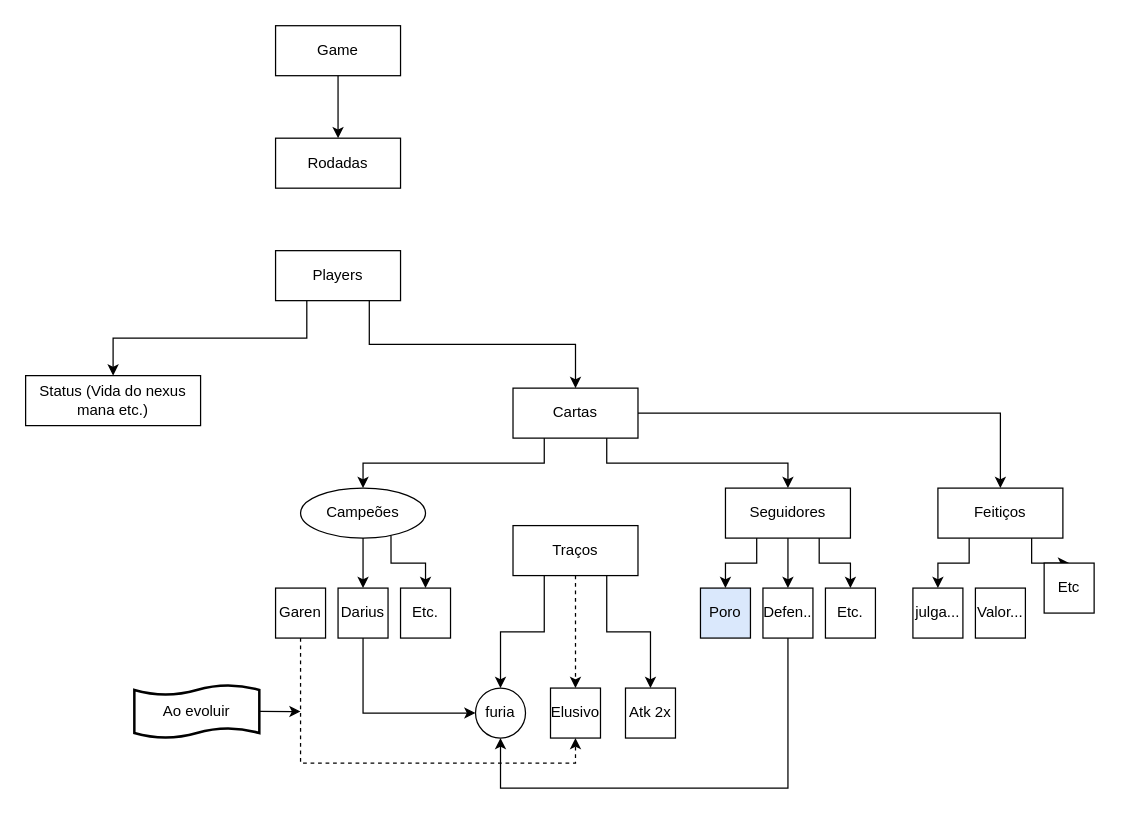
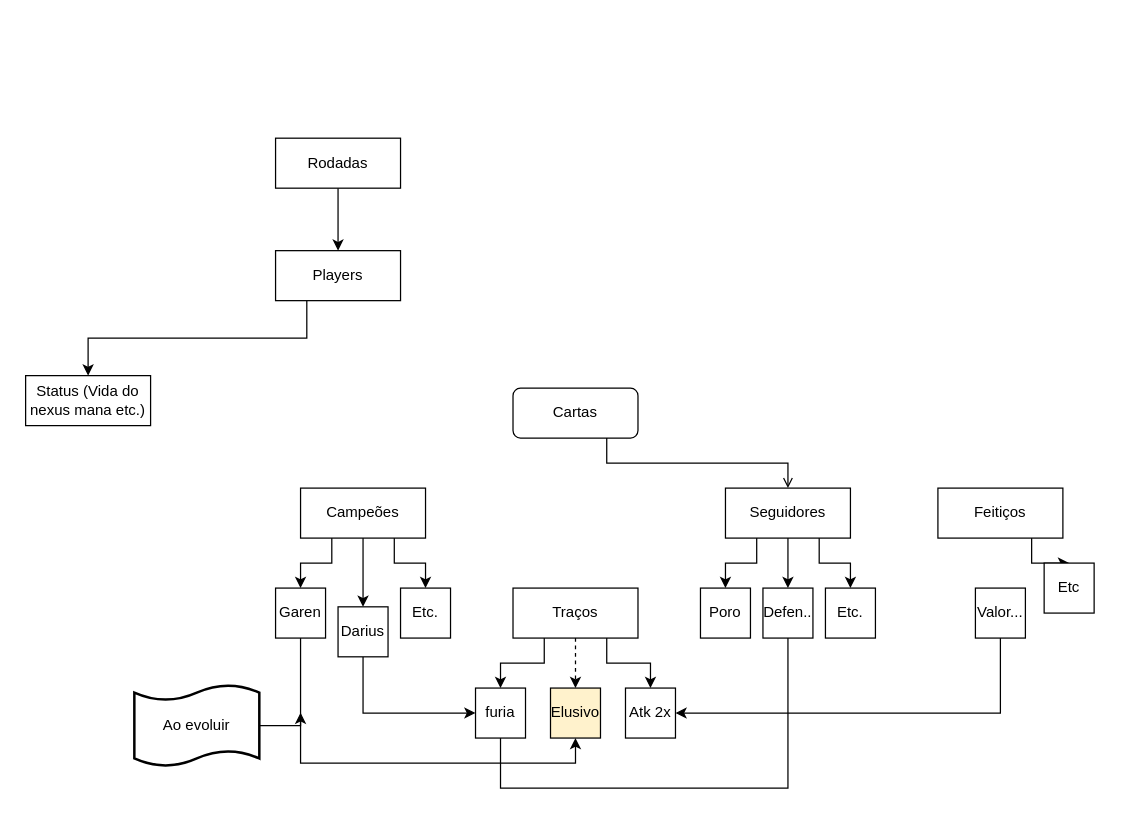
- <mxCell id="3" value="Game" style="whiteSpace=wrap;html=1;align=center;" vertex="1" parent="1"><mxGeometry x="220" y="20" width="100" height="40" as="geometry" /></mxCell>
- <mxCell id="2" style="edgeStyle=orthogonalEdgeStyle;rounded=0;orthogonalLoop=1;jettySize=auto;html=1;exitX=0.5;exitY=1;exitDx=0;exitDy=0;" edge="1" parent="1" source="3" target="13"><mxGeometry relative="1" as="geometry" /></mxCell>
+ <mxCell id="12" style="edgeStyle=orthogonalEdgeStyle;rounded=0;orthogonalLoop=1;jettySize=auto;html=1;exitX=0.5;exitY=1;exitDx=0;exitDy=0;entryX=0.5;entryY=0;entryDx=0;entryDy=0;" edge="1" parent="1" source="13" target="6"><mxGeometry relative="1" as="geometry" /></mxCell>
- <mxCell id="4" style="edgeStyle=orthogonalEdgeStyle;rounded=0;orthogonalLoop=1;jettySize=auto;html=1;exitX=0.75;exitY=1;exitDx=0;exitDy=0;entryX=0.5;entryY=0;entryDx=0;entryDy=0;" edge="1" parent="1" source="6" target="11"><mxGeometry relative="1" as="geometry" /></mxCell>
- <mxCell id="7" value="Status (Vida do nexus mana etc.)" style="whiteSpace=wrap;html=1;align=center;" vertex="1" parent="1"><mxGeometry x="20" y="300" width="140" height="40" as="geometry" /></mxCell>
+ <mxCell id="7" value="Status (Vida do nexus mana etc.)" style="whiteSpace=wrap;html=1;align=center;" vertex="1" parent="1"><mxGeometry x="20" y="300" width="100" height="40" as="geometry" /></mxCell>
- <mxCell id="11" value="Cartas" style="whiteSpace=wrap;html=1;align=center;" vertex="1" parent="1"><mxGeometry x="410" y="310" width="100" height="40" as="geometry" /></mxCell>
+ <mxCell id="11" value="Cartas" style="whiteSpace=wrap;html=1;align=center;rounded=1;" vertex="1" parent="1"><mxGeometry x="410" y="310" width="100" height="40" as="geometry" /></mxCell>
- <mxCell id="10" style="edgeStyle=orthogonalEdgeStyle;rounded=0;orthogonalLoop=1;jettySize=auto;html=1;exitX=1;exitY=0.5;exitDx=0;exitDy=0;" edge="1" parent="1" source="11" target="37"><mxGeometry relative="1" as="geometry" /></mxCell>
- <mxCell id="8" style="edgeStyle=orthogonalEdgeStyle;rounded=0;orthogonalLoop=1;jettySize=auto;html=1;exitX=0.25;exitY=1;exitDx=0;exitDy=0;" edge="1" parent="1" source="11" target="17"><mxGeometry relative="1" as="geometry" /></mxCell>
- <mxCell id="9" style="edgeStyle=orthogonalEdgeStyle;rounded=0;orthogonalLoop=1;jettySize=auto;html=1;exitX=0.75;exitY=1;exitDx=0;exitDy=0;" edge="1" parent="1" source="11" target="21"><mxGeometry relative="1" as="geometry" /></mxCell>
+ <mxCell id="9" style="edgeStyle=orthogonalEdgeStyle;rounded=0;orthogonalLoop=1;jettySize=auto;html=1;exitX=0.75;exitY=1;exitDx=0;exitDy=0;endArrow=open;" edge="1" parent="1" source="11" target="21"><mxGeometry relative="1" as="geometry" /></mxCell>
- <mxCell id="17" value="Campeões" style="ellipse;whiteSpace=wrap;html=1;align=center;" vertex="1" parent="1"><mxGeometry x="240" y="390" width="100" height="40" as="geometry" /></mxCell>
+ <mxCell id="17" value="Campeões" style="whiteSpace=wrap;html=1;align=center;" vertex="1" parent="1"><mxGeometry x="240" y="390" width="100" height="40" as="geometry" /></mxCell>
- <mxCell id="25" value="Traços" style="whiteSpace=wrap;html=1;align=center;" vertex="1" parent="1"><mxGeometry x="410" y="420" width="100" height="40" as="geometry" /></mxCell>
+ <mxCell id="25" value="Traços" style="whiteSpace=wrap;html=1;align=center;" vertex="1" parent="1"><mxGeometry x="410" y="470" width="100" height="40" as="geometry" /></mxCell>
+ <mxCell id="14" style="edgeStyle=orthogonalEdgeStyle;rounded=0;orthogonalLoop=1;jettySize=auto;html=1;exitX=0.25;exitY=1;exitDx=0;exitDy=0;" edge="1" parent="1" source="17" target="34"><mxGeometry relative="1" as="geometry" /></mxCell>
- <mxCell id="35" style="edgeStyle=orthogonalEdgeStyle;rounded=0;orthogonalLoop=1;jettySize=auto;html=1;exitX=0.25;exitY=1;exitDx=0;exitDy=0;entryX=0.5;entryY=0;entryDx=0;entryDy=0;" edge="1" parent="1" source="37" target="41"><mxGeometry relative="1" as="geometry" /></mxCell>
- <mxCell id="32" value="Darius" style="whiteSpace=wrap;html=1;align=center;" vertex="1" parent="1"><mxGeometry x="270" y="470" width="40" height="40" as="geometry" /></mxCell>
+ <mxCell id="32" value="Darius" style="whiteSpace=wrap;html=1;align=center;" vertex="1" parent="1"><mxGeometry x="270" y="485" width="40" height="40" as="geometry" /></mxCell>
- <mxCell id="29" value="Poro" style="whiteSpace=wrap;html=1;align=center;fillColor=#dae8fc;" vertex="1" parent="1"><mxGeometry x="560" y="470" width="40" height="40" as="geometry" /></mxCell>
+ <mxCell id="29" value="Poro" style="whiteSpace=wrap;html=1;align=center;" vertex="1" parent="1"><mxGeometry x="560" y="470" width="40" height="40" as="geometry" /></mxCell>
- <mxCell id="41" value="julga..." style="whiteSpace=wrap;html=1;align=center;" vertex="1" parent="1"><mxGeometry x="730" y="470" width="40" height="40" as="geometry" /></mxCell>
- <mxCell id="46" value="Ao evoluir" style="shape=tape;whiteSpace=wrap;html=1;strokeWidth=2;size=0.19" vertex="1" parent="1"><mxGeometry x="107" y="547.5" width="100" height="42.5" as="geometry" /></mxCell>
+ <mxCell id="46" value="Ao evoluir" style="shape=tape;whiteSpace=wrap;html=1;strokeWidth=2;size=0.19" vertex="1" parent="1"><mxGeometry x="107" y="547.5" width="100" height="65" as="geometry" /></mxCell>
- <mxCell id="42" value="furia" style="ellipse;whiteSpace=wrap;html=1;align=center;" vertex="1" parent="1"><mxGeometry x="380" y="550" width="40" height="40" as="geometry" /></mxCell>
+ <mxCell id="42" value="furia" style="whiteSpace=wrap;html=1;align=center;" vertex="1" parent="1"><mxGeometry x="380" y="550" width="40" height="40" as="geometry" /></mxCell>
- <mxCell id="43" value="Elusivo" style="whiteSpace=wrap;html=1;align=center;" vertex="1" parent="1"><mxGeometry x="440" y="550" width="40" height="40" as="geometry" /></mxCell>
+ <mxCell id="43" value="Elusivo" style="whiteSpace=wrap;html=1;align=center;fillColor=#fff2cc;" vertex="1" parent="1"><mxGeometry x="440" y="550" width="40" height="40" as="geometry" /></mxCell>
+ <mxCell id="39" style="edgeStyle=orthogonalEdgeStyle;rounded=0;orthogonalLoop=1;jettySize=auto;html=1;exitX=0.5;exitY=1;exitDx=0;exitDy=0;entryX=1;entryY=0.5;entryDx=0;entryDy=0;" edge="1" parent="1" source="40" target="44"><mxGeometry relative="1" as="geometry" /></mxCell>
- <mxCell id="27" style="edgeStyle=orthogonalEdgeStyle;rounded=0;orthogonalLoop=1;jettySize=auto;html=1;exitX=0.5;exitY=1;exitDx=0;exitDy=0;entryX=0.5;entryY=1;entryDx=0;entryDy=0;" edge="1" parent="1" source="28" target="42"><mxGeometry relative="1" as="geometry"><Array as="points"><mxPoint x="630" y="630" /><mxPoint x="400" y="630" /></Array></mxGeometry></mxCell>
+ <mxCell id="27" style="edgeStyle=orthogonalEdgeStyle;rounded=0;orthogonalLoop=1;jettySize=auto;html=1;exitX=0.5;exitY=1;exitDx=0;exitDy=0;entryX=0.5;entryY=1;entryDx=0;entryDy=0;endArrow=none;" edge="1" parent="1" source="28" target="42"><mxGeometry relative="1" as="geometry"><Array as="points"><mxPoint x="630" y="630" /><mxPoint x="400" y="630" /></Array></mxGeometry></mxCell>
- <mxCell id="33" style="edgeStyle=orthogonalEdgeStyle;rounded=0;orthogonalLoop=1;jettySize=auto;html=1;exitX=0.5;exitY=1;exitDx=0;exitDy=0;entryX=0.5;entryY=1;entryDx=0;entryDy=0;dashed=1;" edge="1" parent="1" source="34" target="43"><mxGeometry relative="1" as="geometry" /></mxCell>
+ <mxCell id="33" style="edgeStyle=orthogonalEdgeStyle;rounded=0;orthogonalLoop=1;jettySize=auto;html=1;exitX=0.5;exitY=1;exitDx=0;exitDy=0;entryX=0.5;entryY=1;entryDx=0;entryDy=0;" edge="1" parent="1" source="34" target="43"><mxGeometry relative="1" as="geometry" /></mxCell>
